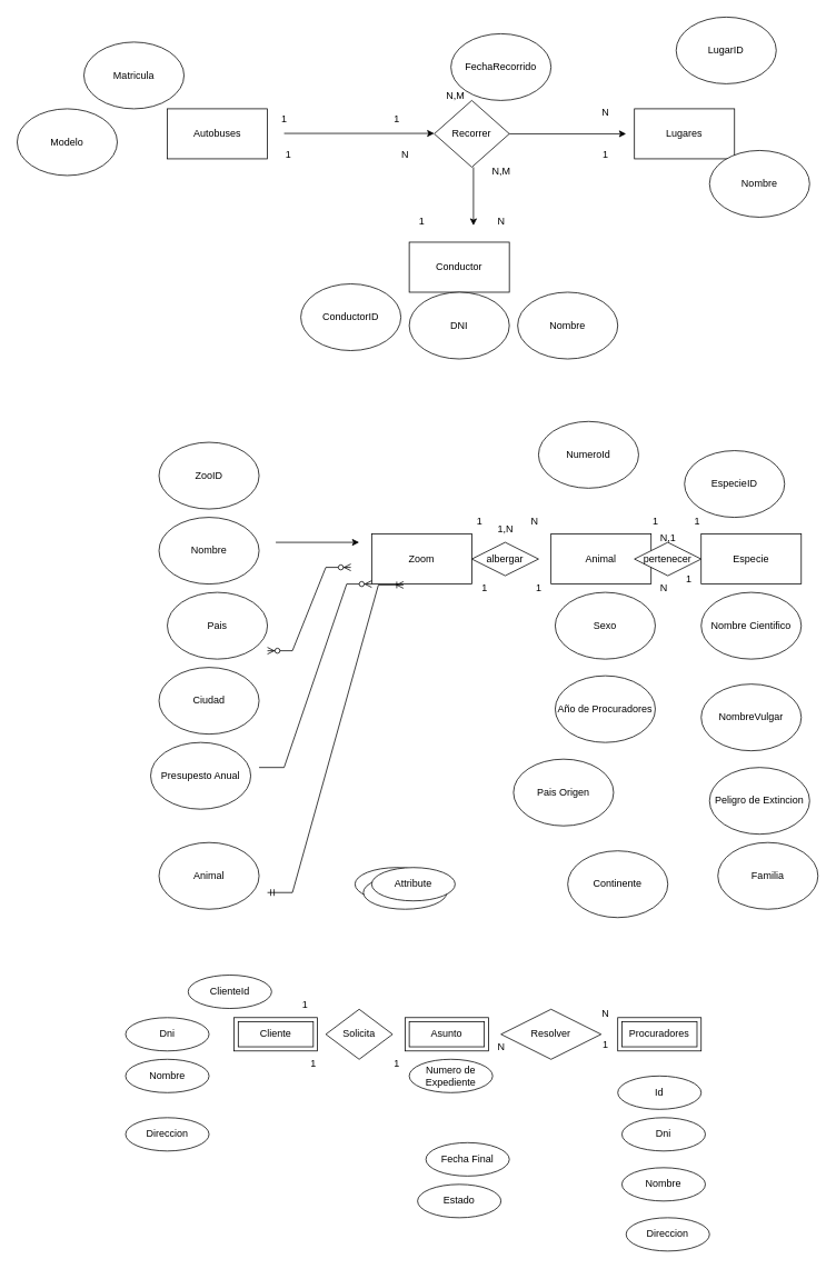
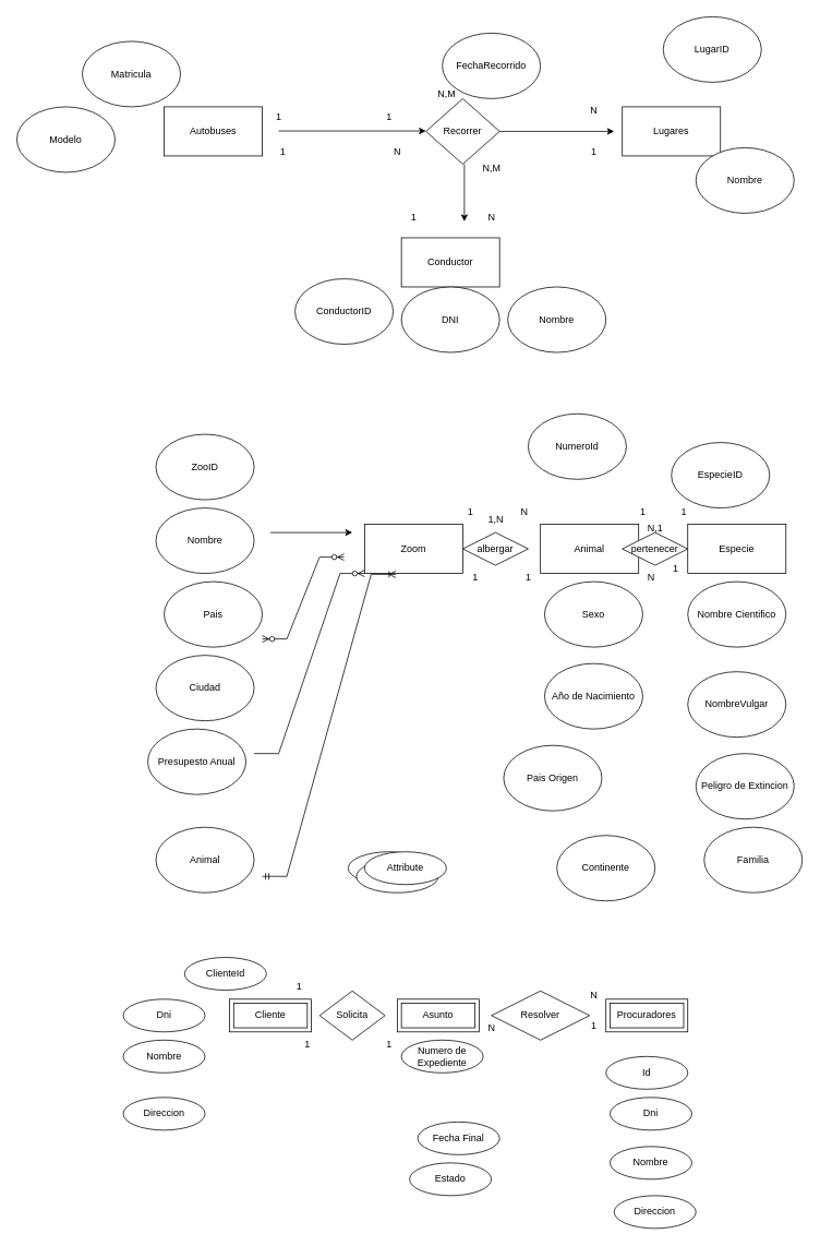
- <mxCell id="33" value="Año de Procuradores" style="ellipse;whiteSpace=wrap;html=1;" vertex="1" parent="1"><mxGeometry x="665" y="810" width="120" height="80" as="geometry" /></mxCell>
+ <mxCell id="33" value="Año de Nacimiento" style="ellipse;whiteSpace=wrap;html=1;" vertex="1" parent="1"><mxGeometry x="665" y="810" width="120" height="80" as="geometry" /></mxCell>
